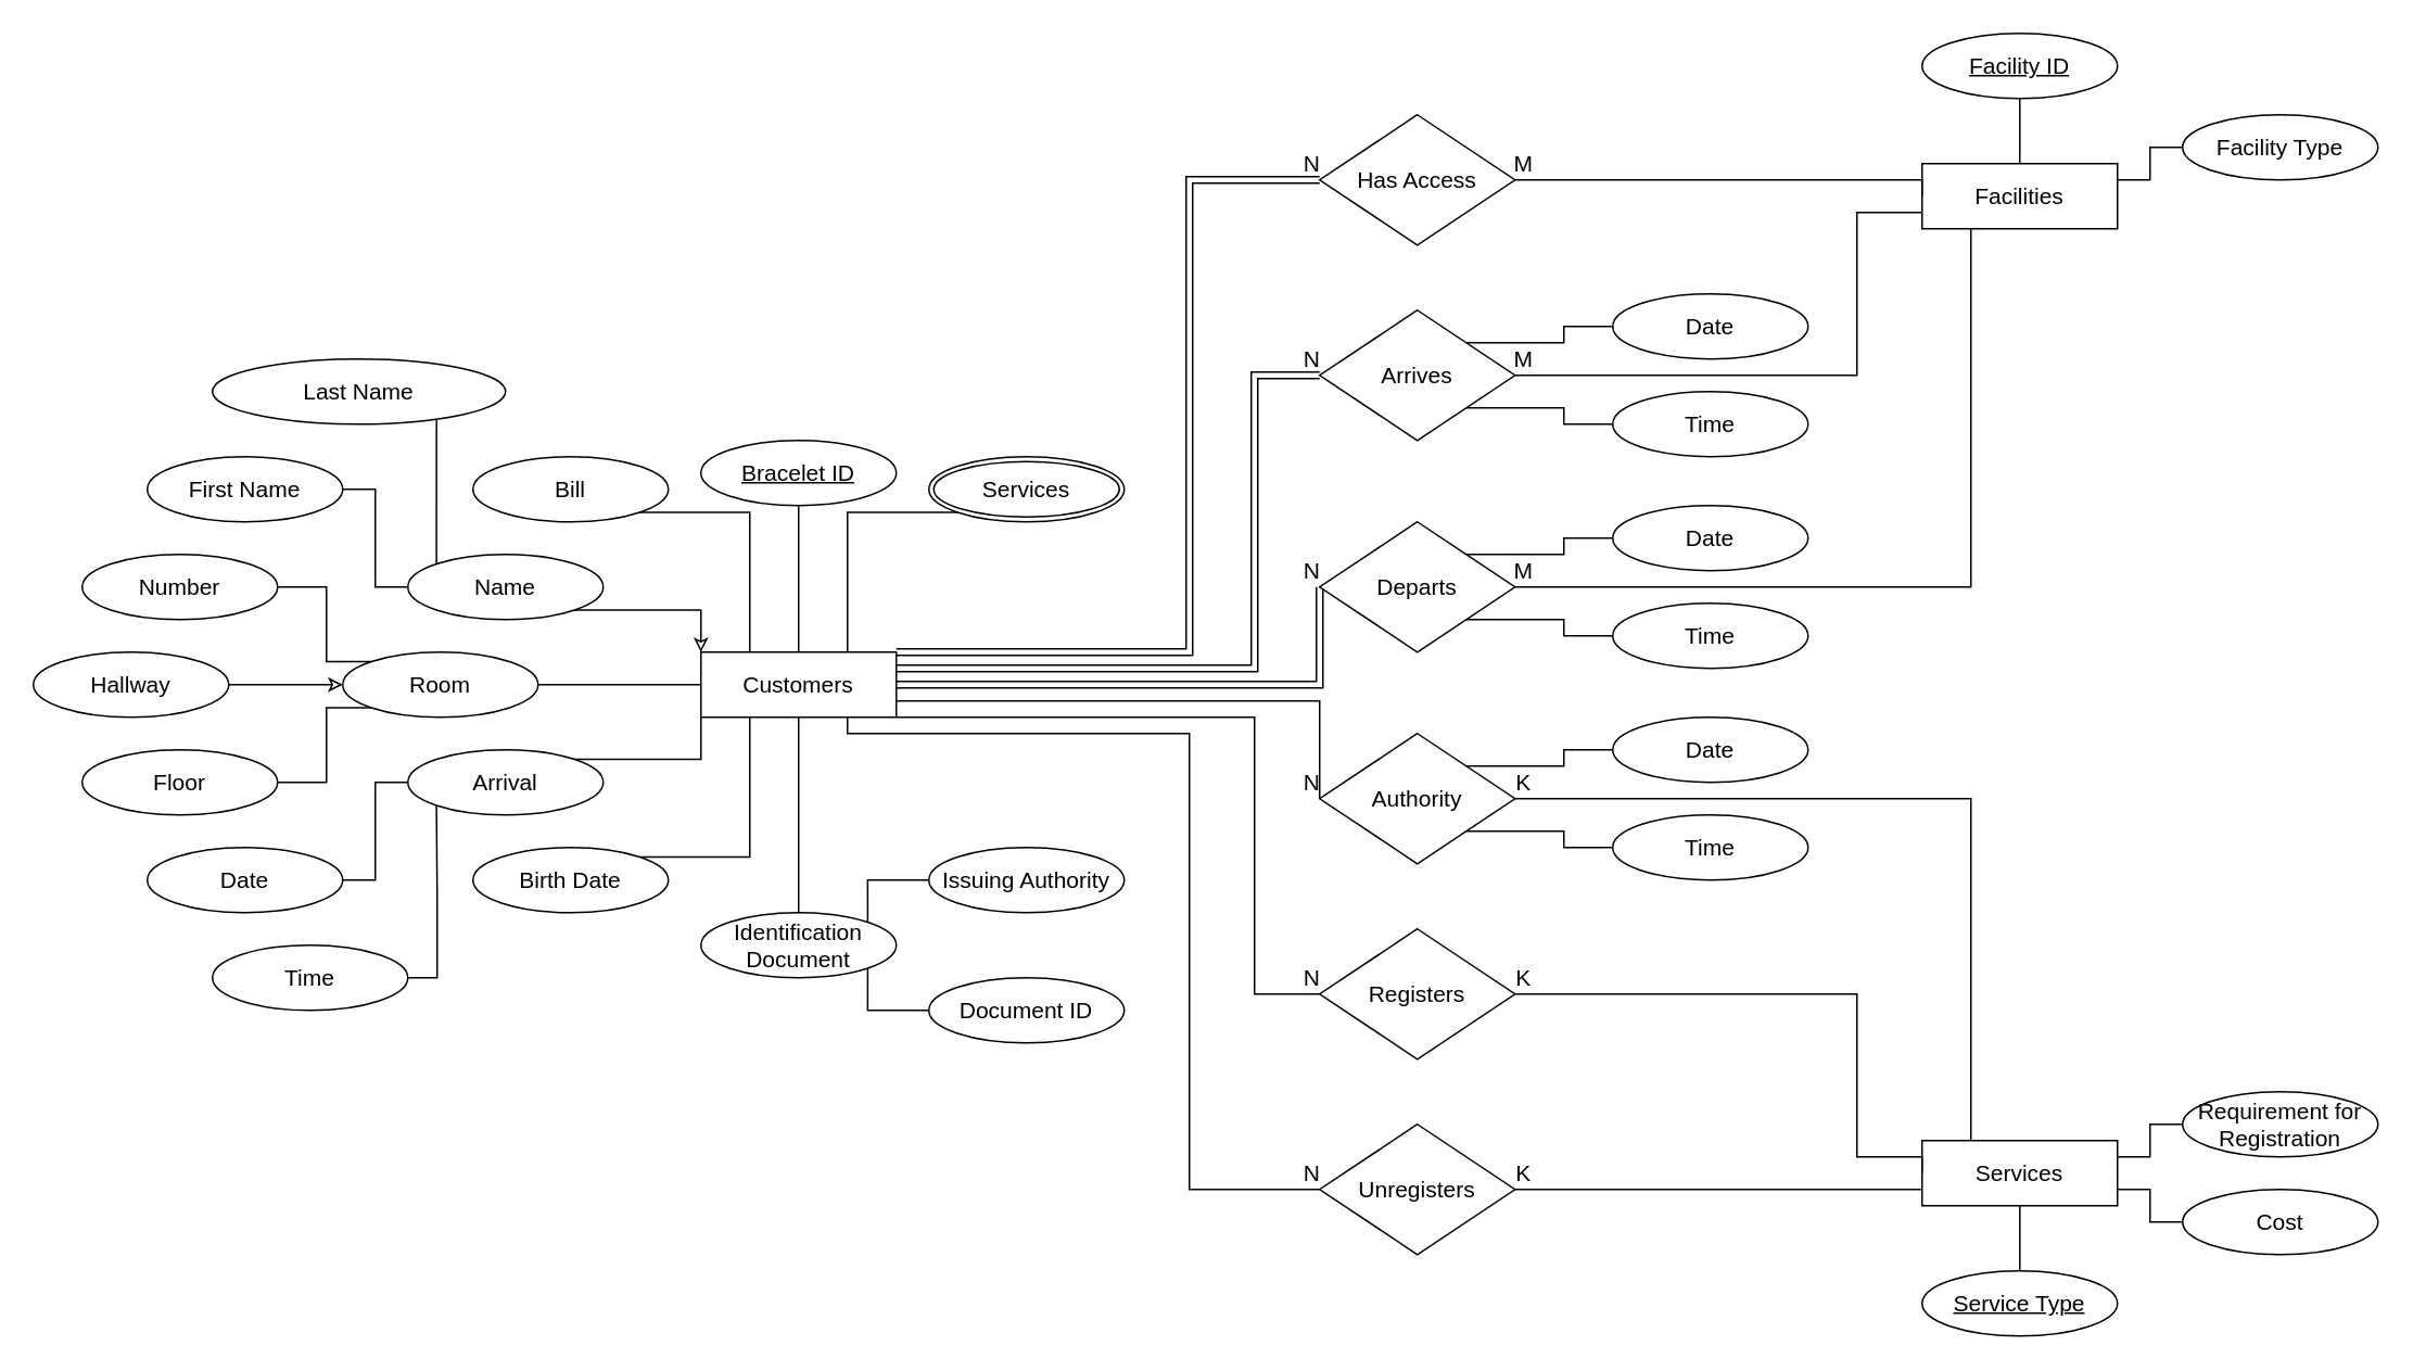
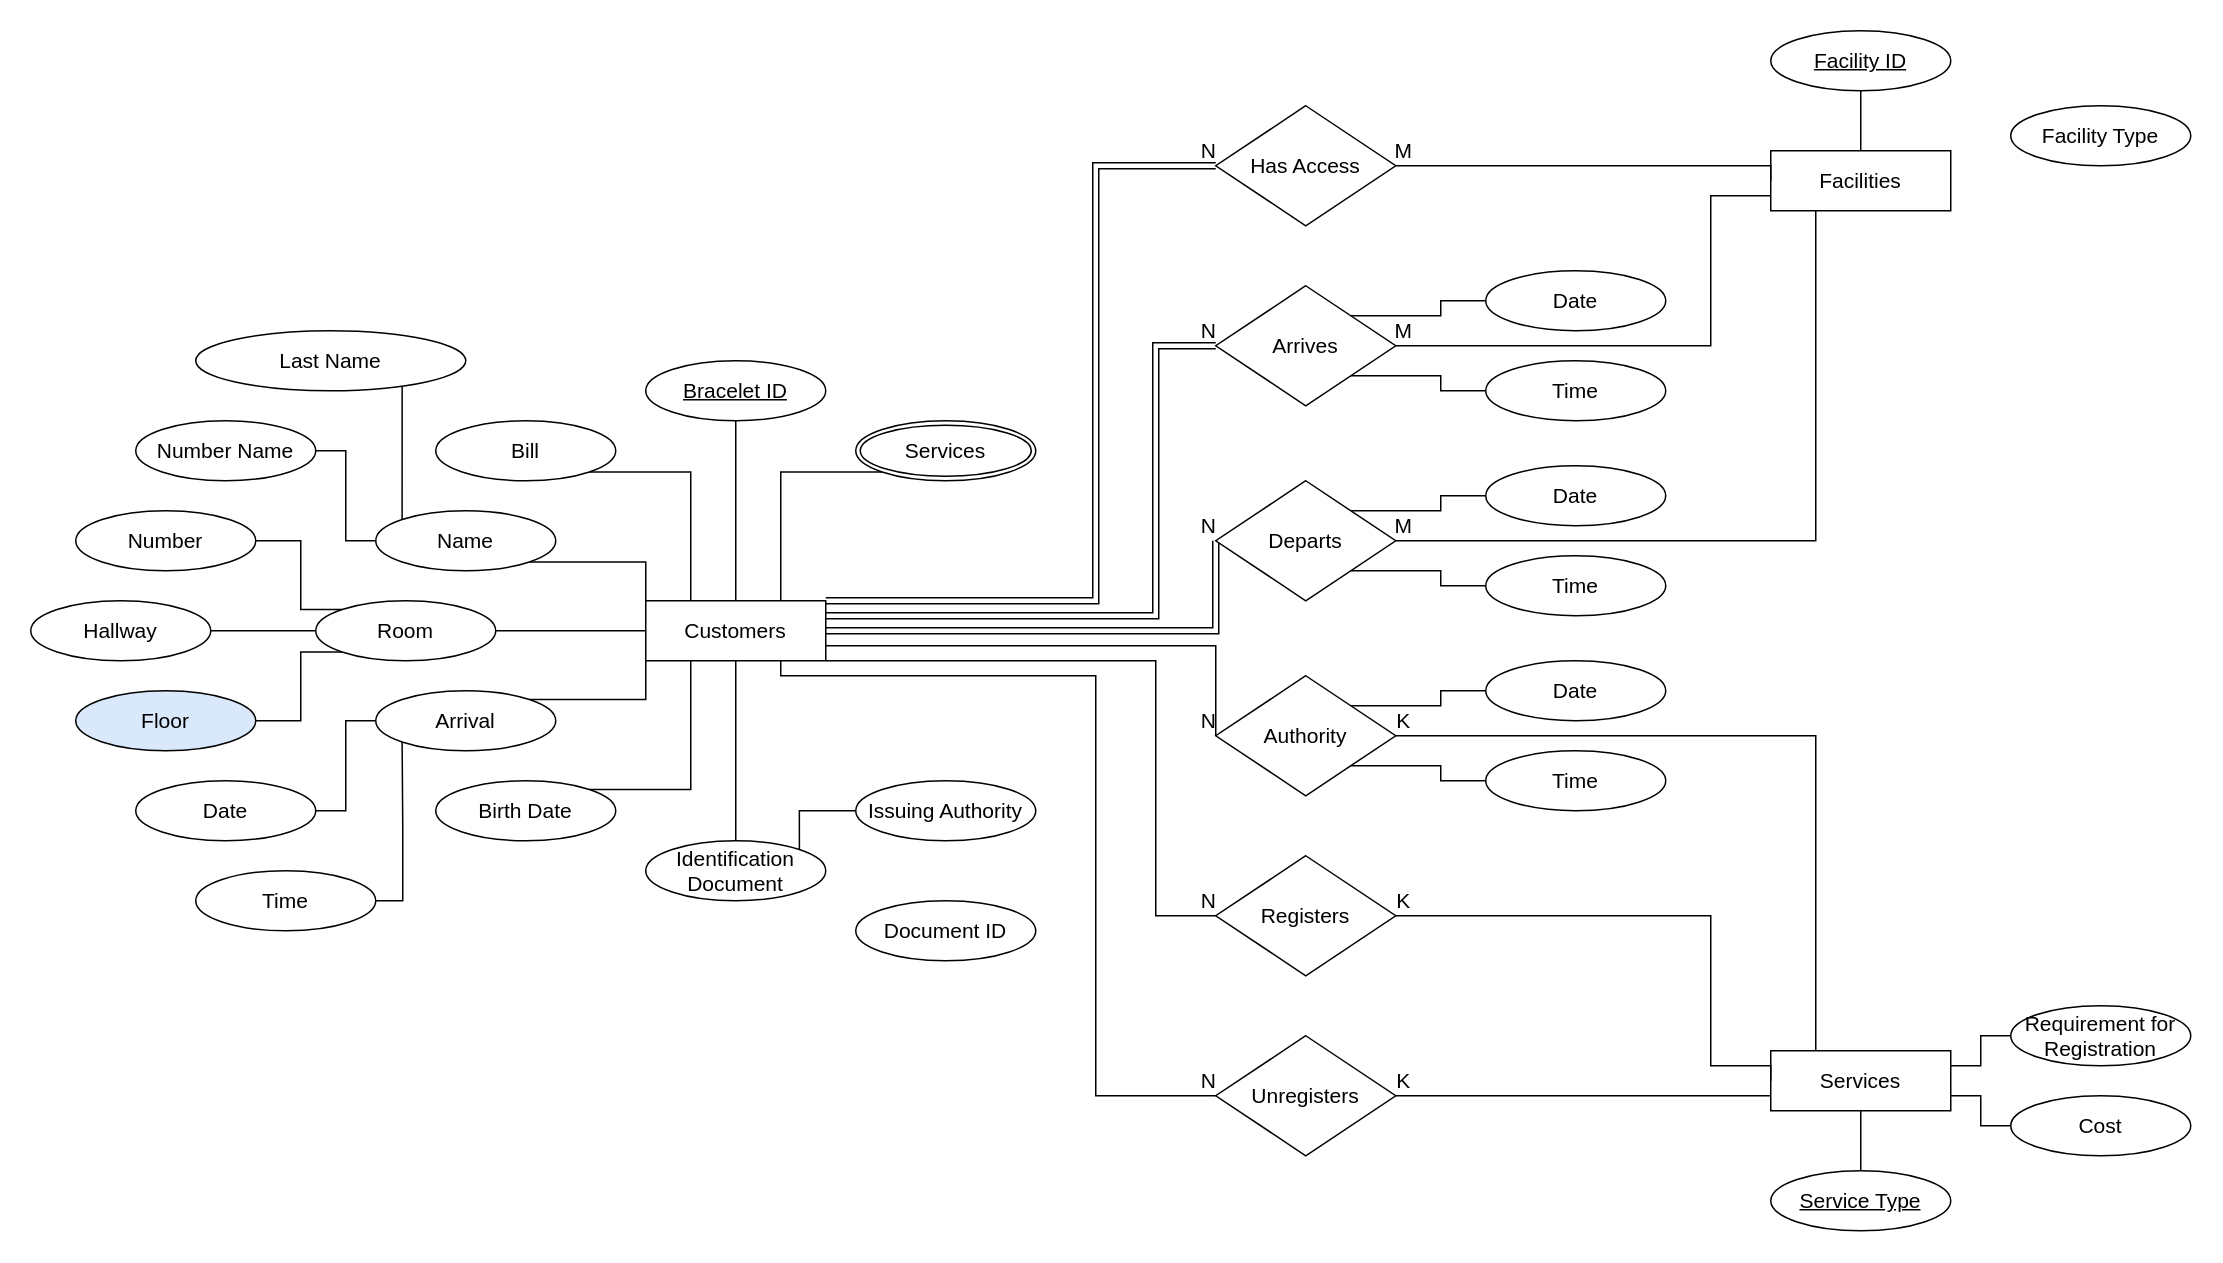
- <mxCell id="12" style="edgeStyle=orthogonalEdgeStyle;rounded=0;orthogonalLoop=1;jettySize=auto;html=1;exitX=1;exitY=0.25;exitDx=0;exitDy=0;entryX=0;entryY=0.5;entryDx=0;entryDy=0;endArrow=none;endFill=0;" parent="1" source="13" target="51" edge="1"><mxGeometry relative="1" as="geometry" /></mxCell>
- <mxCell id="28" value="Bracelet ID" style="ellipse;whiteSpace=wrap;html=1;align=center;fontStyle=4;fontSize=14;" parent="1" vertex="1"><mxGeometry x="430" y="270" width="120" height="40" as="geometry" /></mxCell>
+ <mxCell id="28" value="Bracelet ID" style="ellipse;whiteSpace=wrap;html=1;align=center;fontStyle=4;fontSize=14;" parent="1" vertex="1"><mxGeometry x="430" y="240" width="120" height="40" as="geometry" /></mxCell>
- <mxCell id="40" value="First Name" style="ellipse;whiteSpace=wrap;html=1;align=center;fontSize=14;" parent="1" vertex="1"><mxGeometry x="90" y="280" width="120" height="40" as="geometry" /></mxCell>
+ <mxCell id="40" value="Number Name" style="ellipse;whiteSpace=wrap;html=1;align=center;fontSize=14;" parent="1" vertex="1"><mxGeometry x="90" y="280" width="120" height="40" as="geometry" /></mxCell>
- <mxCell id="25" style="edgeStyle=orthogonalEdgeStyle;rounded=0;orthogonalLoop=1;jettySize=auto;html=1;exitX=1;exitY=1;exitDx=0;exitDy=0;entryX=0;entryY=0;entryDx=0;entryDy=0;endArrow=classic;endFill=0;fontSize=14;" parent="1" source="26" target="8" edge="1"><mxGeometry relative="1" as="geometry" /></mxCell>
+ <mxCell id="25" style="edgeStyle=orthogonalEdgeStyle;rounded=0;orthogonalLoop=1;jettySize=auto;html=1;exitX=1;exitY=1;exitDx=0;exitDy=0;entryX=0;entryY=0;entryDx=0;entryDy=0;endArrow=none;endFill=0;fontSize=14;" parent="1" source="26" target="8" edge="1"><mxGeometry relative="1" as="geometry" /></mxCell>
- <mxCell id="33" style="edgeStyle=orthogonalEdgeStyle;rounded=0;orthogonalLoop=1;jettySize=auto;html=1;exitX=1;exitY=0.5;exitDx=0;exitDy=0;entryX=0;entryY=0.5;entryDx=0;entryDy=0;endArrow=classic;endFill=0;fontSize=14;" parent="1" source="34" target="15" edge="1"><mxGeometry relative="1" as="geometry" /></mxCell>
+ <mxCell id="33" style="edgeStyle=orthogonalEdgeStyle;rounded=0;orthogonalLoop=1;jettySize=auto;html=1;exitX=1;exitY=0.5;exitDx=0;exitDy=0;entryX=0;entryY=0.5;entryDx=0;entryDy=0;endArrow=none;endFill=0;fontSize=14;" parent="1" source="34" target="15" edge="1"><mxGeometry relative="1" as="geometry" /></mxCell>
- <mxCell id="42" value="Floor" style="ellipse;whiteSpace=wrap;html=1;align=center;fontSize=14;" parent="1" vertex="1"><mxGeometry x="50" y="460" width="120" height="40" as="geometry" /></mxCell>
+ <mxCell id="42" value="Floor" style="ellipse;whiteSpace=wrap;html=1;align=center;fontSize=14;fillColor=#dae8fc;" parent="1" vertex="1"><mxGeometry x="50" y="460" width="120" height="40" as="geometry" /></mxCell>
- <mxCell id="22" style="edgeStyle=orthogonalEdgeStyle;rounded=0;orthogonalLoop=1;jettySize=auto;html=1;exitX=1;exitY=1;exitDx=0;exitDy=0;entryX=0;entryY=0.5;entryDx=0;entryDy=0;endArrow=none;endFill=0;" parent="1" source="24" target="86" edge="1"><mxGeometry relative="1" as="geometry"><Array as="points"><mxPoint x="532" y="620" /></Array></mxGeometry></mxCell>
